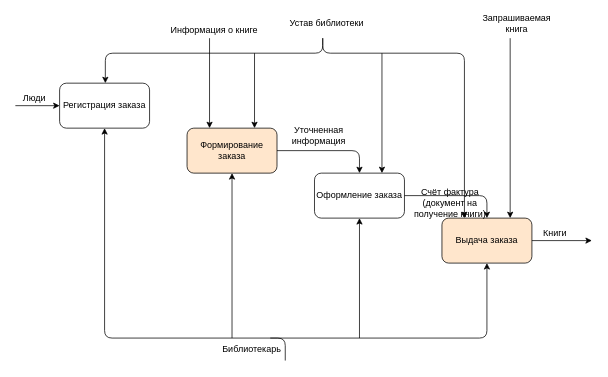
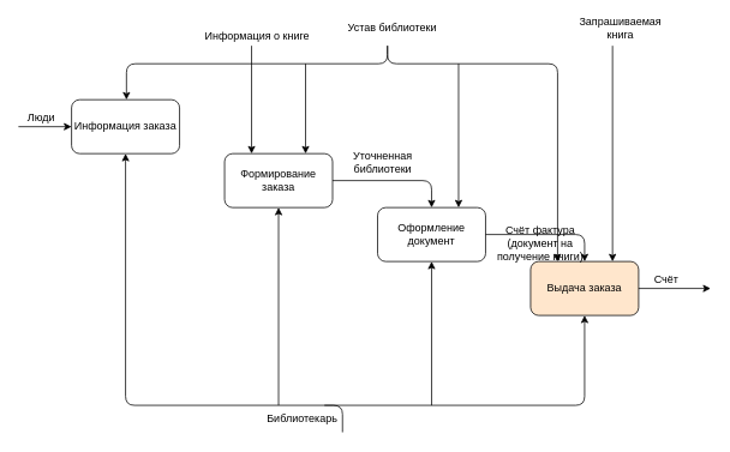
- <mxCell id="2" value="Регистрация заказа" style="rounded=1;whiteSpace=wrap;html=1;" vertex="1" parent="1"><mxGeometry x="79" y="110" width="120" height="60" as="geometry" /></mxCell>
+ <mxCell id="2" value="Информация заказа" style="rounded=1;whiteSpace=wrap;html=1;" vertex="1" parent="1"><mxGeometry x="79" y="110" width="120" height="60" as="geometry" /></mxCell>
- <mxCell id="16" value="Уточненная информация" style="text;html=1;strokeColor=none;fillColor=none;align=center;verticalAlign=middle;whiteSpace=wrap;rounded=0;" vertex="1" parent="1"><mxGeometry x="380" y="170" width="90" height="20" as="geometry" /></mxCell>
+ <mxCell id="16" value="Уточненная библиотеки" style="text;html=1;strokeColor=none;fillColor=none;align=center;verticalAlign=middle;whiteSpace=wrap;rounded=0;" vertex="1" parent="1"><mxGeometry x="380" y="170" width="90" height="20" as="geometry" /></mxCell>
- <mxCell id="3" value="Формирование заказа" style="rounded=1;whiteSpace=wrap;html=1;fillColor=#ffe6cc;" vertex="1" parent="1"><mxGeometry x="249" y="170" width="120" height="60" as="geometry" /></mxCell>
+ <mxCell id="3" value="Формирование заказа" style="rounded=1;whiteSpace=wrap;html=1;" vertex="1" parent="1"><mxGeometry x="249" y="170" width="120" height="60" as="geometry" /></mxCell>
- <mxCell id="4" value="Оформление заказа" style="rounded=1;whiteSpace=wrap;html=1;" vertex="1" parent="1"><mxGeometry x="419" y="230" width="120" height="60" as="geometry" /></mxCell>
+ <mxCell id="4" value="Оформление документ" style="rounded=1;whiteSpace=wrap;html=1;" vertex="1" parent="1"><mxGeometry x="419" y="230" width="120" height="60" as="geometry" /></mxCell>
- <mxCell id="18" value="Книги" style="text;html=1;strokeColor=none;fillColor=none;align=center;verticalAlign=middle;whiteSpace=wrap;rounded=0;" vertex="1" parent="1"><mxGeometry x="720" y="300" width="40" height="20" as="geometry" /></mxCell>
+ <mxCell id="18" value="Счёт" style="text;html=1;strokeColor=none;fillColor=none;align=center;verticalAlign=middle;whiteSpace=wrap;rounded=0;" vertex="1" parent="1"><mxGeometry x="720" y="300" width="40" height="20" as="geometry" /></mxCell>
